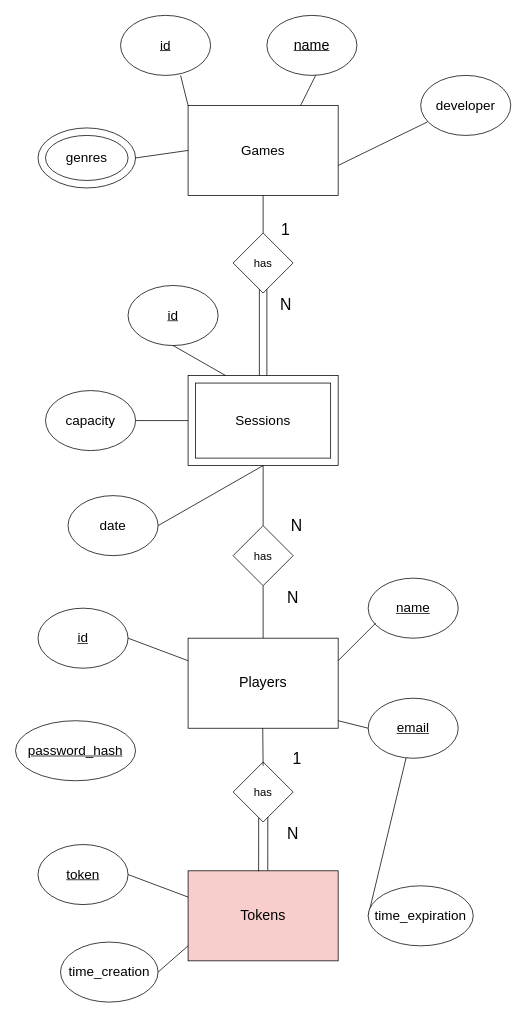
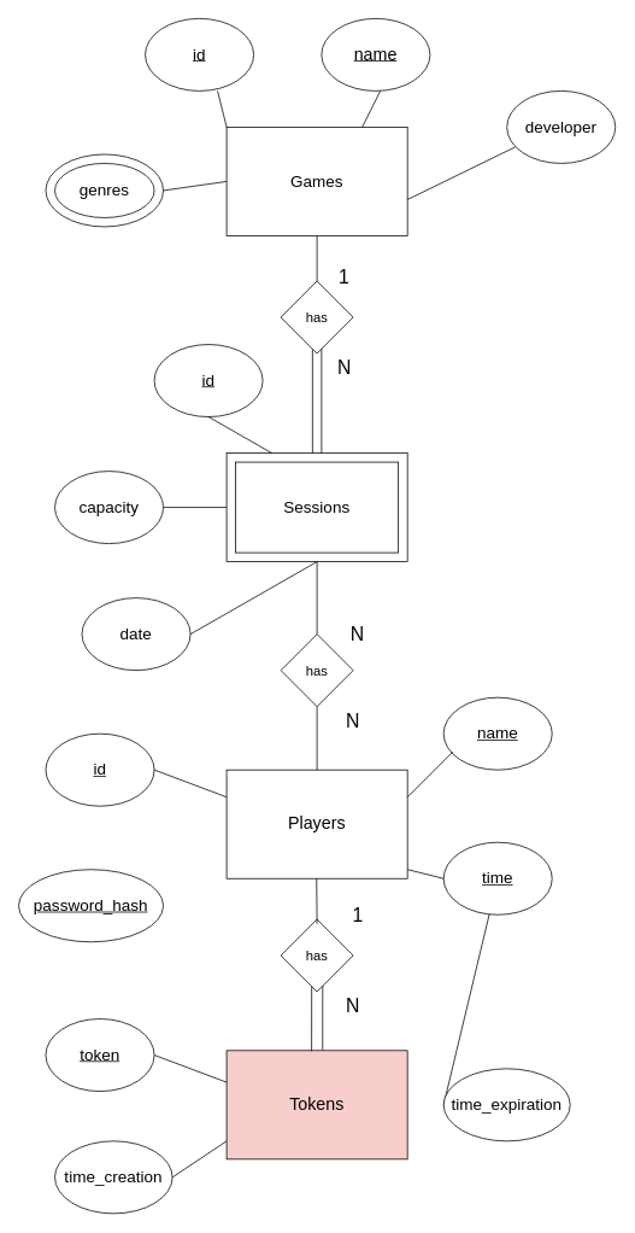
- <mxCell id="31" value="email" style="ellipse;whiteSpace=wrap;html=1;fontSize=18;fontStyle=4" parent="1" vertex="1"><mxGeometry x="490" y="930" width="120" height="80" as="geometry" /></mxCell>
+ <mxCell id="31" value="time" style="ellipse;whiteSpace=wrap;html=1;fontSize=18;fontStyle=4" parent="1" vertex="1"><mxGeometry x="490" y="930" width="120" height="80" as="geometry" /></mxCell>
- <mxCell id="47" value="time_creation" style="ellipse;whiteSpace=wrap;html=1;fontSize=18;" parent="1" vertex="1"><mxGeometry x="80" y="1255" width="130" height="80" as="geometry" /></mxCell>
+ <mxCell id="47" value="time_creation" style="ellipse;whiteSpace=wrap;html=1;fontSize=18;" parent="1" vertex="1"><mxGeometry x="60" y="1260" width="130" height="80" as="geometry" /></mxCell>
